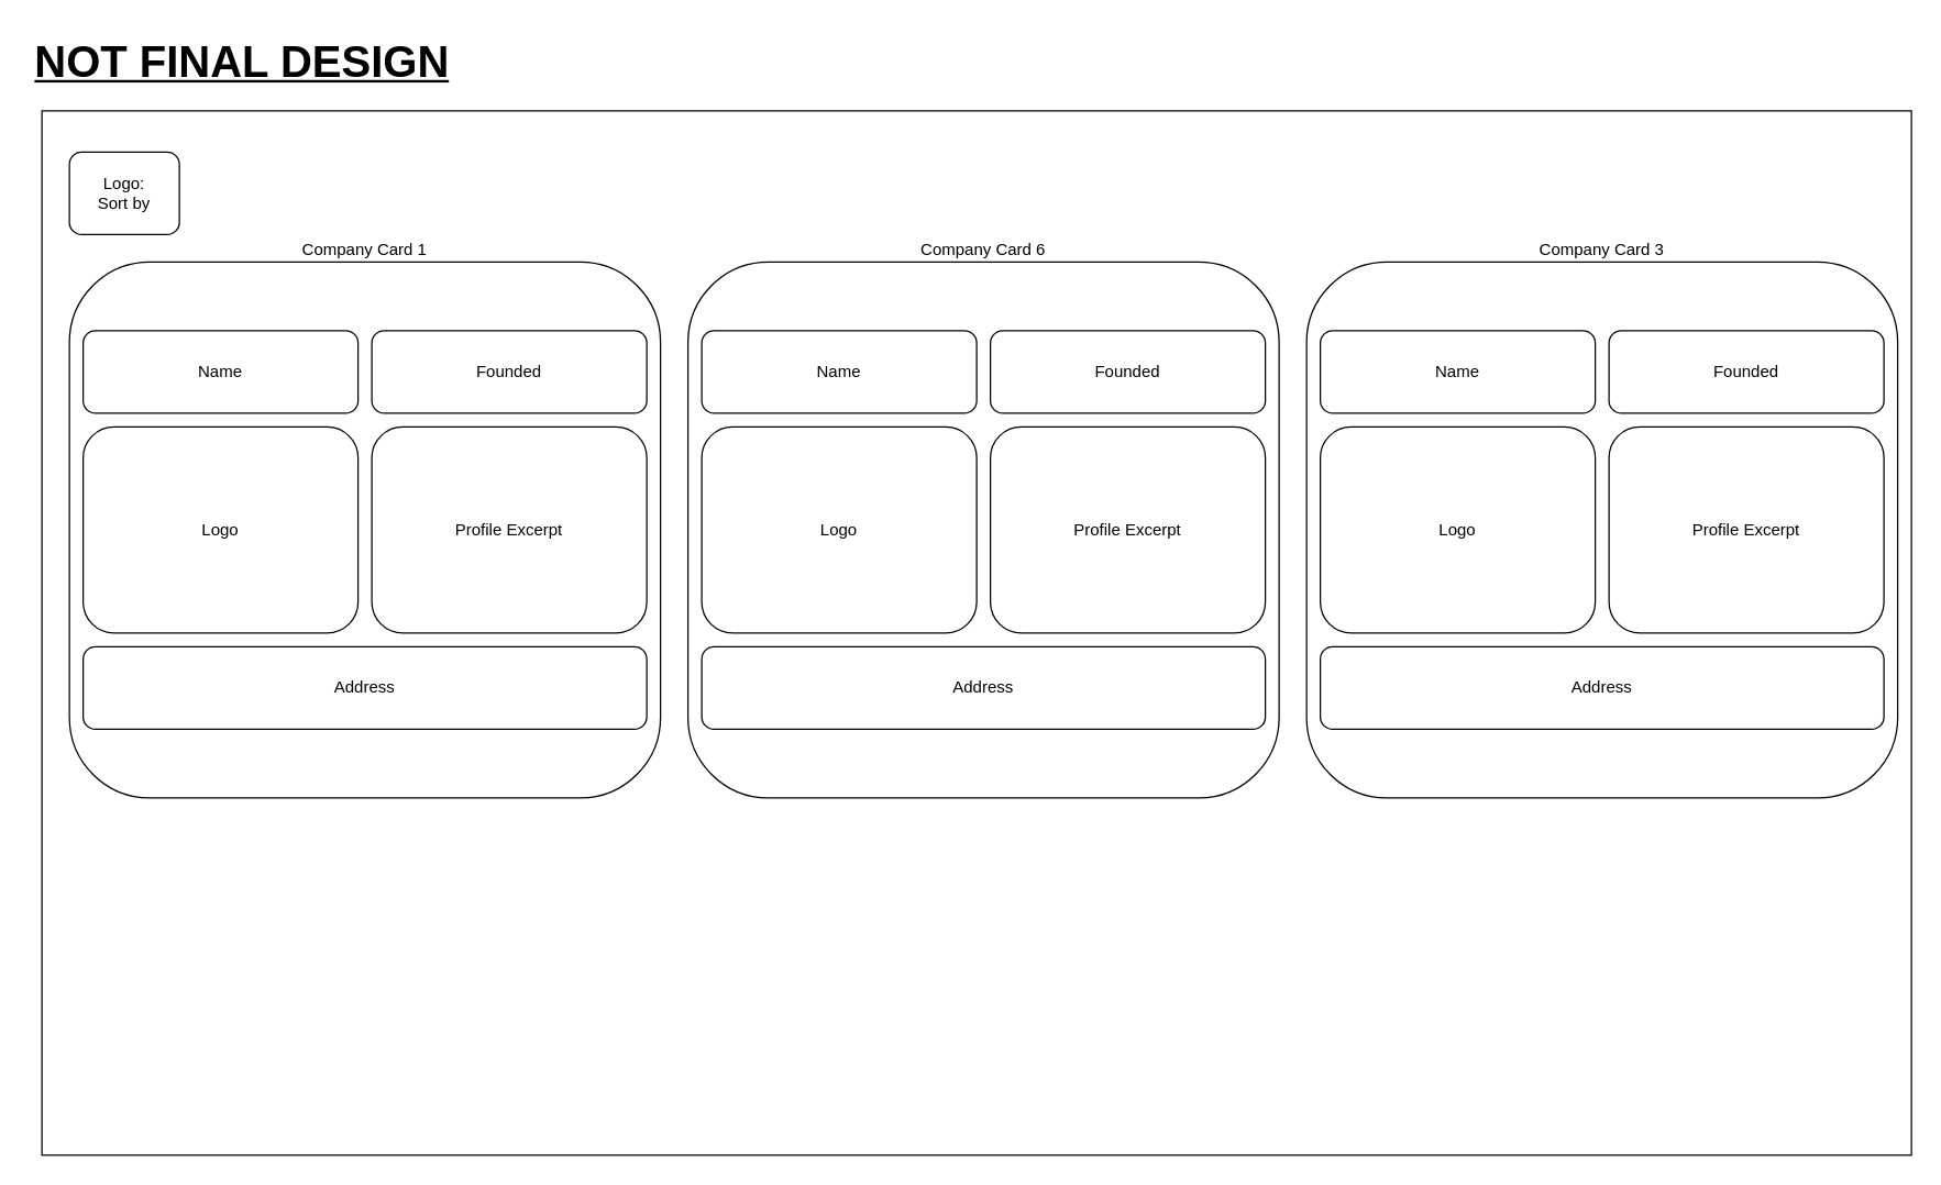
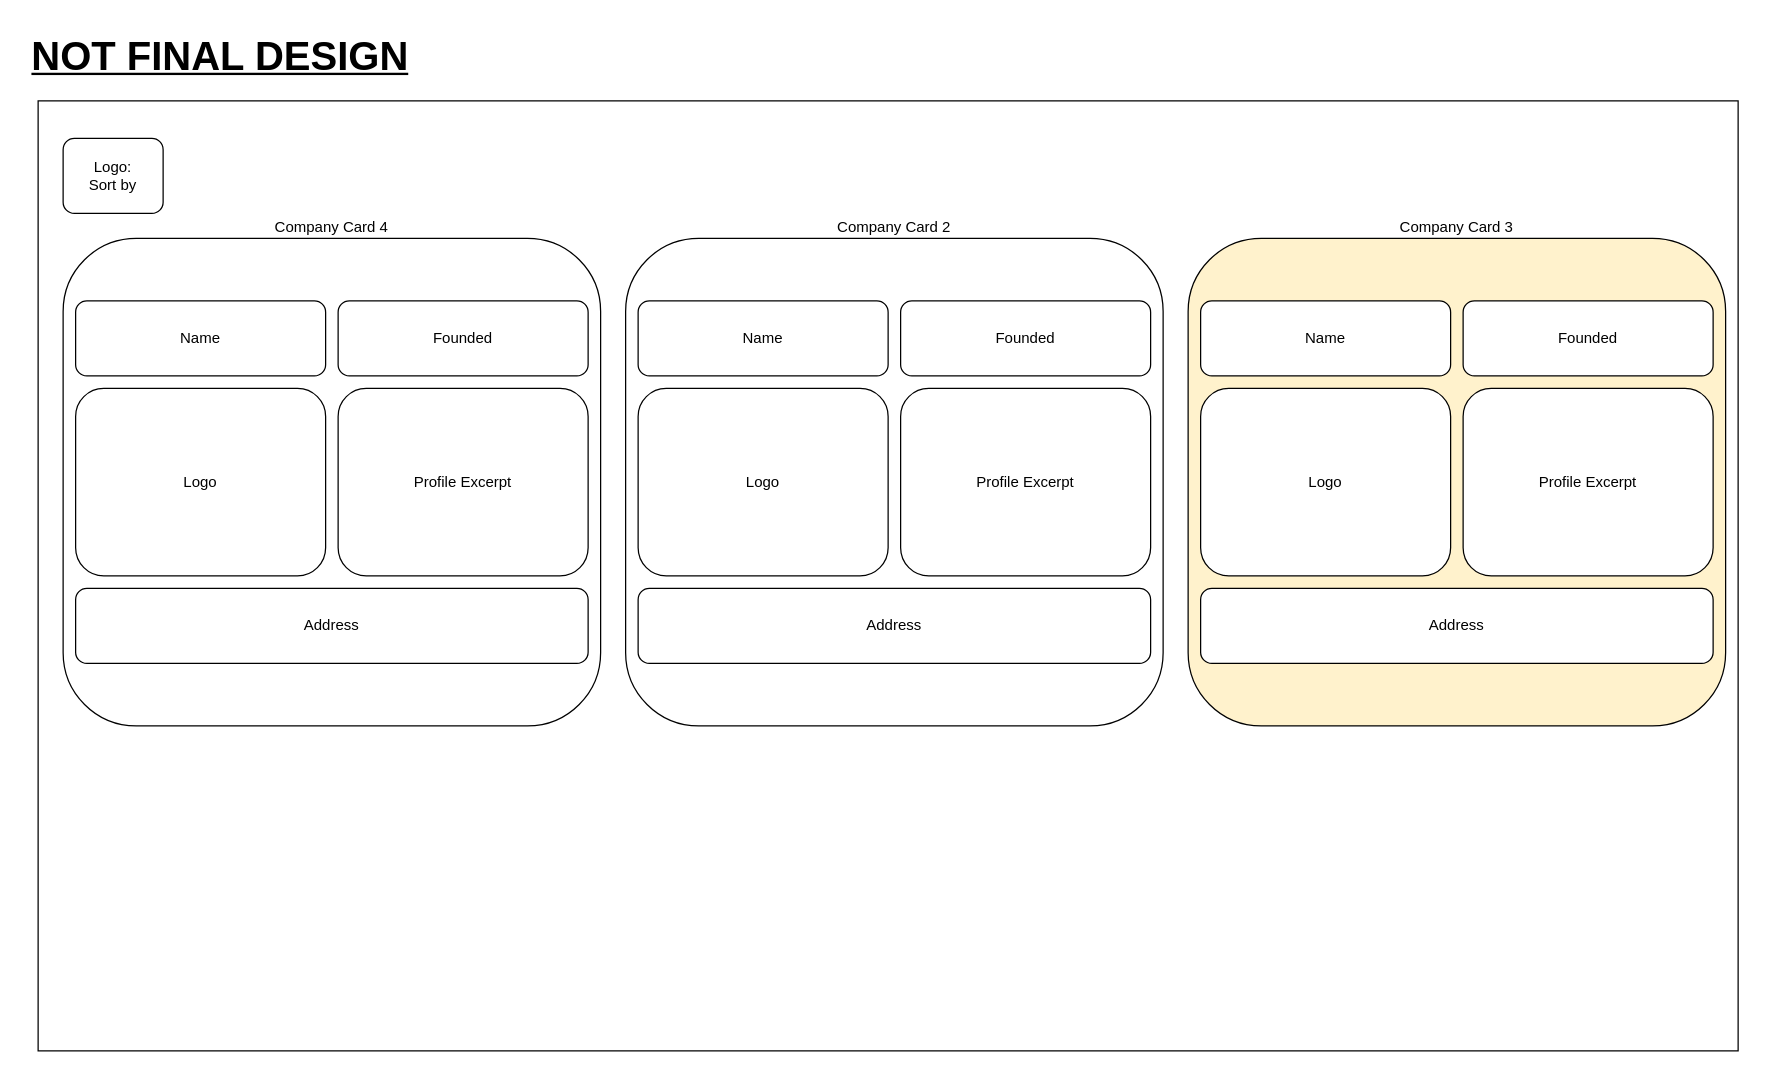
- <mxCell id="9" value="Company Card 1" style="rounded=1;whiteSpace=wrap;html=1;labelPosition=center;verticalLabelPosition=top;align=center;verticalAlign=bottom;" vertex="1" parent="8"><mxGeometry width="430" height="390" as="geometry" /></mxCell>
+ <mxCell id="9" value="Company Card 4" style="rounded=1;whiteSpace=wrap;html=1;labelPosition=center;verticalLabelPosition=top;align=center;verticalAlign=bottom;" vertex="1" parent="8"><mxGeometry width="430" height="390" as="geometry" /></mxCell>
- <mxCell id="16" value="Company Card 6" style="rounded=1;whiteSpace=wrap;html=1;labelPosition=center;verticalLabelPosition=top;align=center;verticalAlign=bottom;" vertex="1" parent="15"><mxGeometry width="430" height="390" as="geometry" /></mxCell>
+ <mxCell id="16" value="Company Card 2" style="rounded=1;whiteSpace=wrap;html=1;labelPosition=center;verticalLabelPosition=top;align=center;verticalAlign=bottom;" vertex="1" parent="15"><mxGeometry width="430" height="390" as="geometry" /></mxCell>
- <mxCell id="23" value="Company Card 3" style="rounded=1;whiteSpace=wrap;html=1;labelPosition=center;verticalLabelPosition=top;align=center;verticalAlign=bottom;" vertex="1" parent="22"><mxGeometry width="430" height="390" as="geometry" /></mxCell>
+ <mxCell id="23" value="Company Card 3" style="rounded=1;whiteSpace=wrap;html=1;labelPosition=center;verticalLabelPosition=top;align=center;verticalAlign=bottom;fillColor=#fff2cc;" vertex="1" parent="22"><mxGeometry width="430" height="390" as="geometry" /></mxCell>
